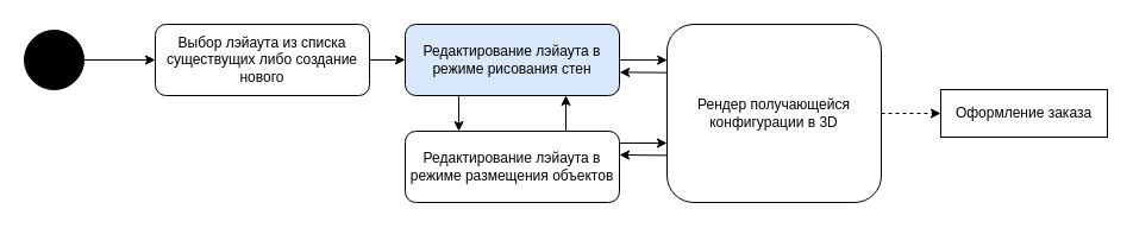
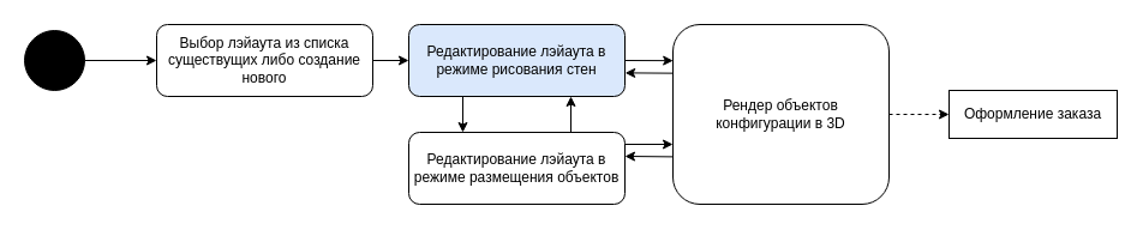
- <mxCell id="12" value="Рендер получающейся конфигурации в 3D" style="rounded=1;whiteSpace=wrap;html=1;" vertex="1" parent="1"><mxGeometry x="560" y="20" width="180" height="150" as="geometry" /></mxCell>
+ <mxCell id="12" value="Рендер объектов конфигурации в 3D" style="rounded=1;whiteSpace=wrap;html=1;" vertex="1" parent="1"><mxGeometry x="560" y="20" width="180" height="150" as="geometry" /></mxCell>
